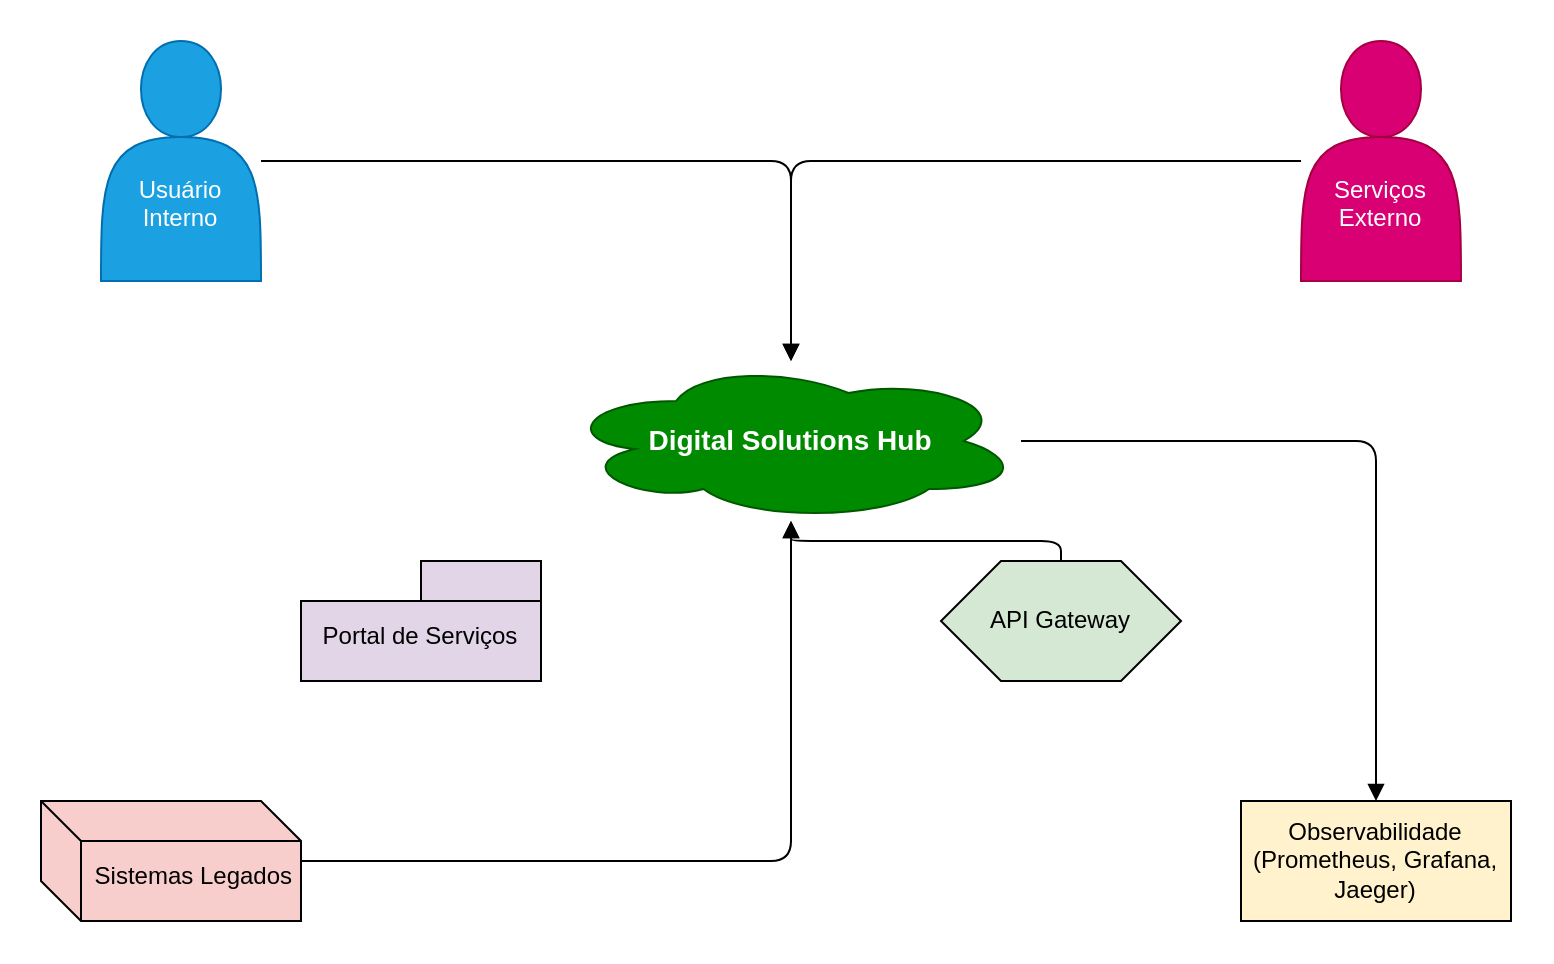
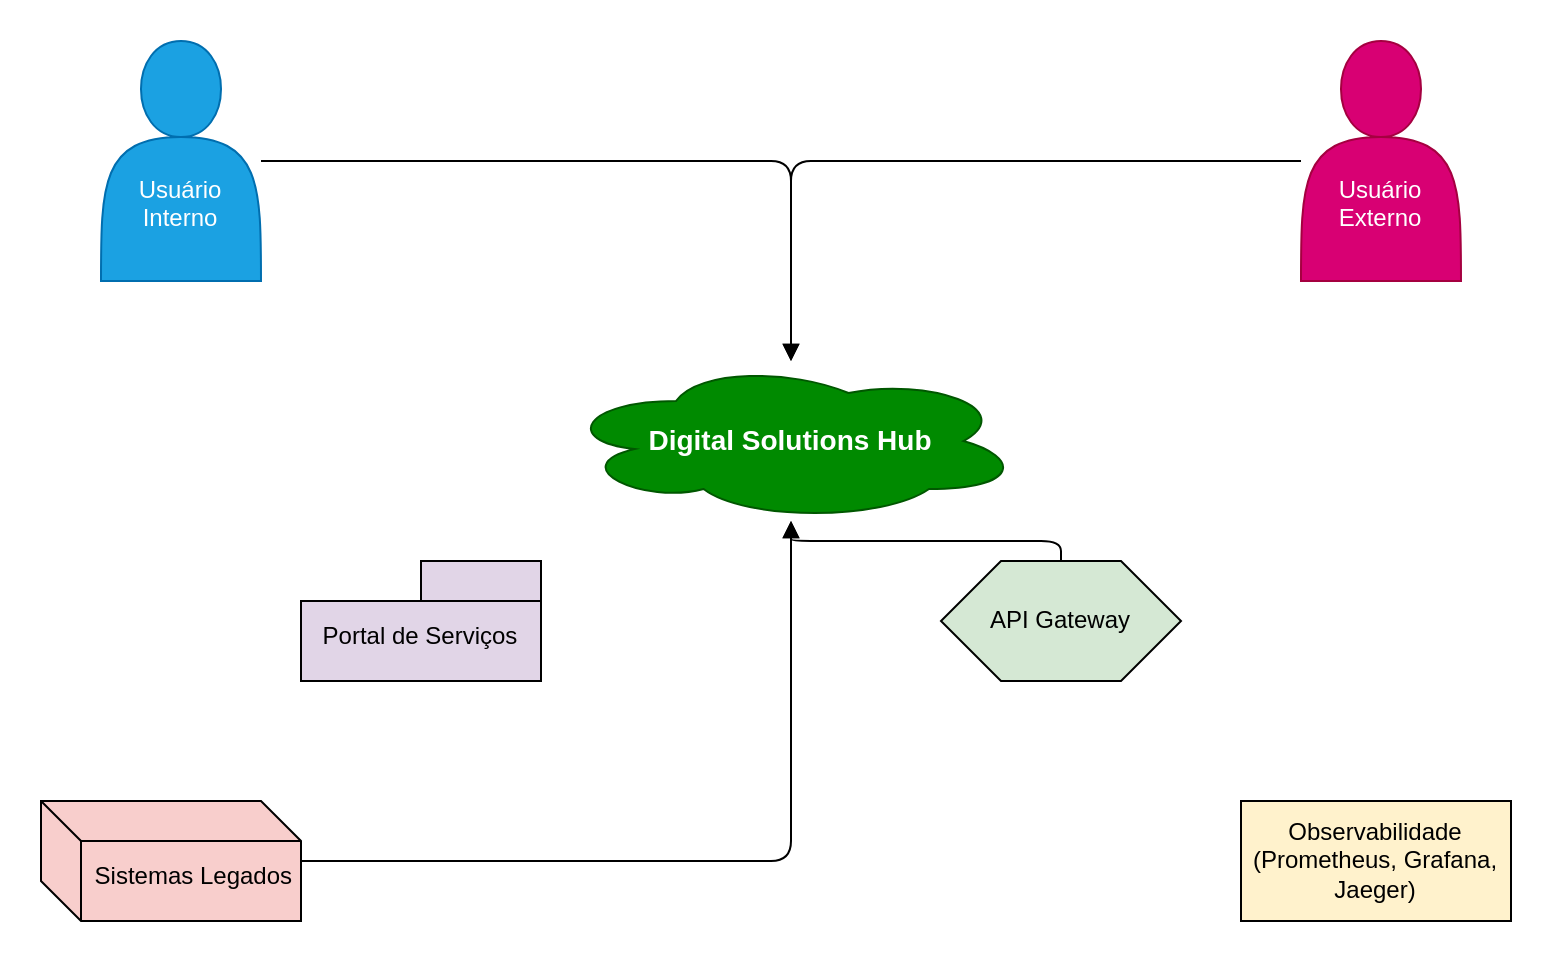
- <mxCell id="5" value="&lt;div&gt;&lt;br&gt;&lt;/div&gt;&lt;div&gt;&lt;br&gt;&lt;/div&gt;&lt;div&gt;&lt;br&gt;&lt;/div&gt;Serviços Externo" style="shape=actor;whiteSpace=wrap;html=1;fillColor=#d80073;fontColor=#ffffff;strokeColor=#A50040;" parent="1" vertex="1"><mxGeometry x="650" y="20" width="80" height="120" as="geometry" /></mxCell>
+ <mxCell id="5" value="&lt;div&gt;&lt;br&gt;&lt;/div&gt;&lt;div&gt;&lt;br&gt;&lt;/div&gt;&lt;div&gt;&lt;br&gt;&lt;/div&gt;Usuário Externo" style="shape=actor;whiteSpace=wrap;html=1;fillColor=#d80073;fontColor=#ffffff;strokeColor=#A50040;" parent="1" vertex="1"><mxGeometry x="650" y="20" width="80" height="120" as="geometry" /></mxCell>
- <mxCell id="13" style="edgeStyle=orthogonalEdgeStyle;endArrow=block;" parent="1" source="2" target="12" edge="1"><mxGeometry relative="1" as="geometry" /></mxCell>
